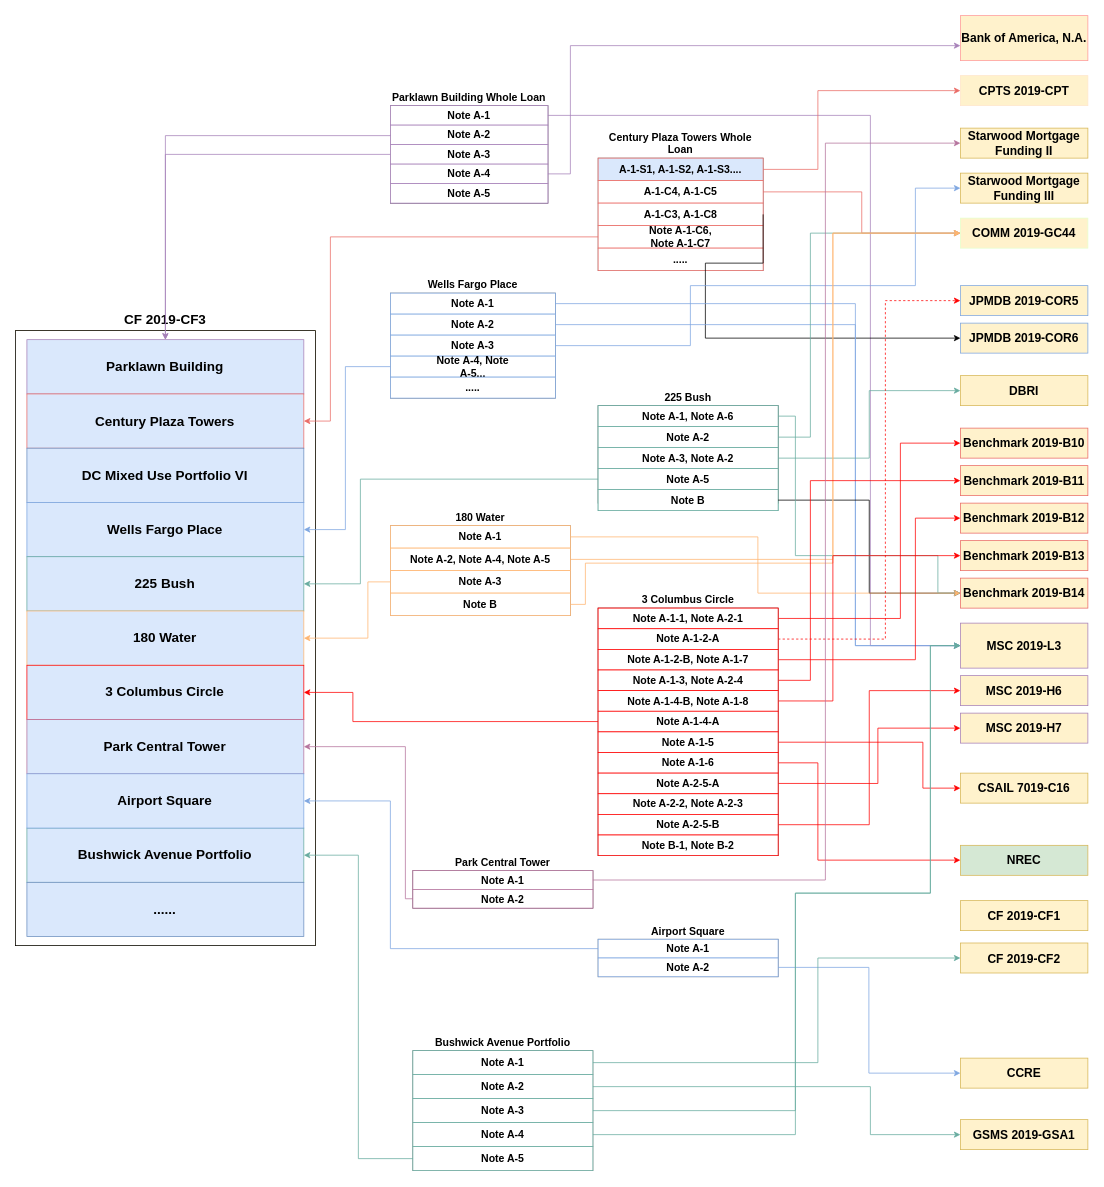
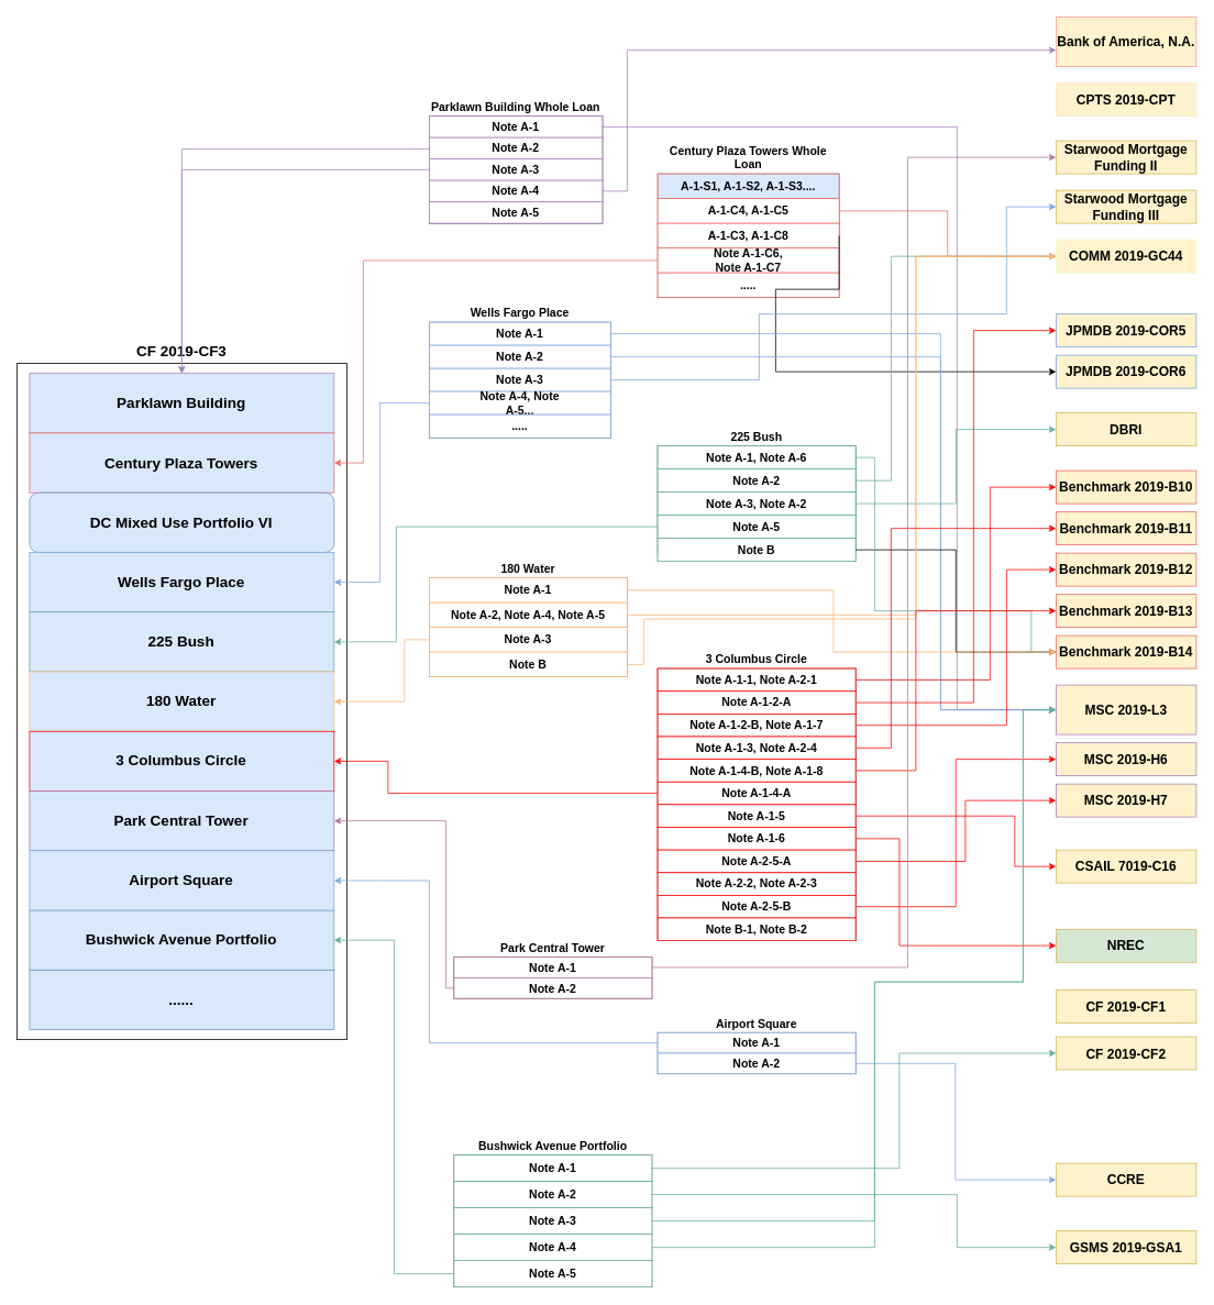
- <mxCell id="36" style="edgeStyle=orthogonalEdgeStyle;rounded=0;orthogonalLoop=1;jettySize=auto;html=1;entryX=0;entryY=0.5;entryDx=0;entryDy=0;strokeColor=#EA6B66;" edge="1" parent="1" source="29" target="35"><mxGeometry relative="1" as="geometry"><Array as="points"><mxPoint x="1090" y="225" /><mxPoint x="1090" y="120" /></Array></mxGeometry></mxCell>
- <mxCell id="13" value="&lt;font style=&quot;font-size: 18px;&quot;&gt;DC Mixed Use Portfolio VI&lt;/font&gt;" style="rounded=0;whiteSpace=wrap;html=1;fillColor=#dae8fc;strokeColor=#6c8ebf;fontSize=18;fontStyle=1" vertex="1" parent="9"><mxGeometry x="15.385" y="156.765" width="369.231" height="72.353" as="geometry" /></mxCell>
+ <mxCell id="13" value="&lt;font style=&quot;font-size: 18px;&quot;&gt;DC Mixed Use Portfolio VI&lt;/font&gt;" style="whiteSpace=wrap;html=1;fillColor=#dae8fc;strokeColor=#6c8ebf;fontSize=18;fontStyle=1;rounded=1;" vertex="1" parent="9"><mxGeometry x="15.385" y="156.765" width="369.231" height="72.353" as="geometry" /></mxCell>
- <mxCell id="81" style="edgeStyle=orthogonalEdgeStyle;rounded=0;orthogonalLoop=1;jettySize=auto;html=1;exitX=1;exitY=0.5;exitDx=0;exitDy=0;entryX=0;entryY=0.5;entryDx=0;entryDy=0;strokeColor=#FF0000;dashed=1;" edge="1" parent="1" source="101" target="80"><mxGeometry relative="1" as="geometry"><Array as="points"><mxPoint x="1180" y="851" /><mxPoint x="1180" y="400" /></Array></mxGeometry></mxCell>
+ <mxCell id="81" style="edgeStyle=orthogonalEdgeStyle;rounded=0;orthogonalLoop=1;jettySize=auto;html=1;exitX=1;exitY=0.5;exitDx=0;exitDy=0;entryX=0;entryY=0.5;entryDx=0;entryDy=0;strokeColor=#FF0000;" edge="1" parent="1" source="101" target="80"><mxGeometry relative="1" as="geometry"><Array as="points"><mxPoint x="1180" y="851" /><mxPoint x="1180" y="400" /></Array></mxGeometry></mxCell>
